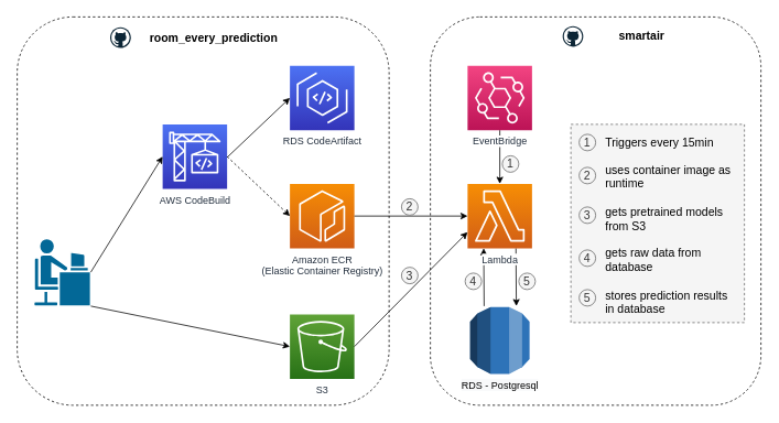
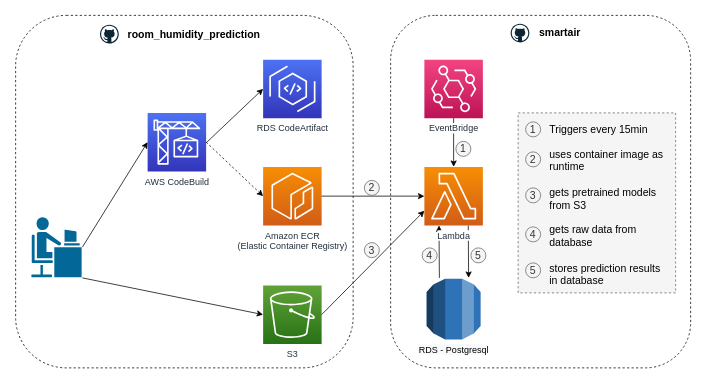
- <mxCell id="17" value="&lt;font style=&quot;font-size: 14px;&quot;&gt;&lt;b&gt;smartair&lt;/b&gt;&lt;/font&gt;" style="text;html=1;strokeColor=none;fillColor=none;align=center;verticalAlign=middle;whiteSpace=wrap;rounded=0;" vertex="1" parent="1"><mxGeometry x="738.5" y="27.5" width="74" height="30" as="geometry" /></mxCell>
+ <mxCell id="17" value="&lt;font style=&quot;font-size: 14px;&quot;&gt;&lt;b&gt;smartair&lt;/b&gt;&lt;/font&gt;" style="text;html=1;strokeColor=none;fillColor=none;align=center;verticalAlign=middle;whiteSpace=wrap;rounded=0;" vertex="1" parent="1"><mxGeometry x="708.5" y="27.5" width="74" height="30" as="geometry" /></mxCell>
- <mxCell id="15" value="&lt;font style=&quot;font-size: 14px;&quot;&gt;&lt;b&gt;room_every_prediction&lt;/b&gt;&lt;/font&gt;" style="text;html=1;strokeColor=none;fillColor=none;align=center;verticalAlign=middle;whiteSpace=wrap;rounded=0;" vertex="1" parent="1"><mxGeometry x="177.5" y="30" width="160" height="30" as="geometry" /></mxCell>
+ <mxCell id="15" value="&lt;font style=&quot;font-size: 14px;&quot;&gt;&lt;b&gt;room_humidity_prediction&lt;/b&gt;&lt;/font&gt;" style="text;html=1;strokeColor=none;fillColor=none;align=center;verticalAlign=middle;whiteSpace=wrap;rounded=0;" vertex="1" parent="1"><mxGeometry x="177.5" y="30" width="160" height="30" as="geometry" /></mxCell>
